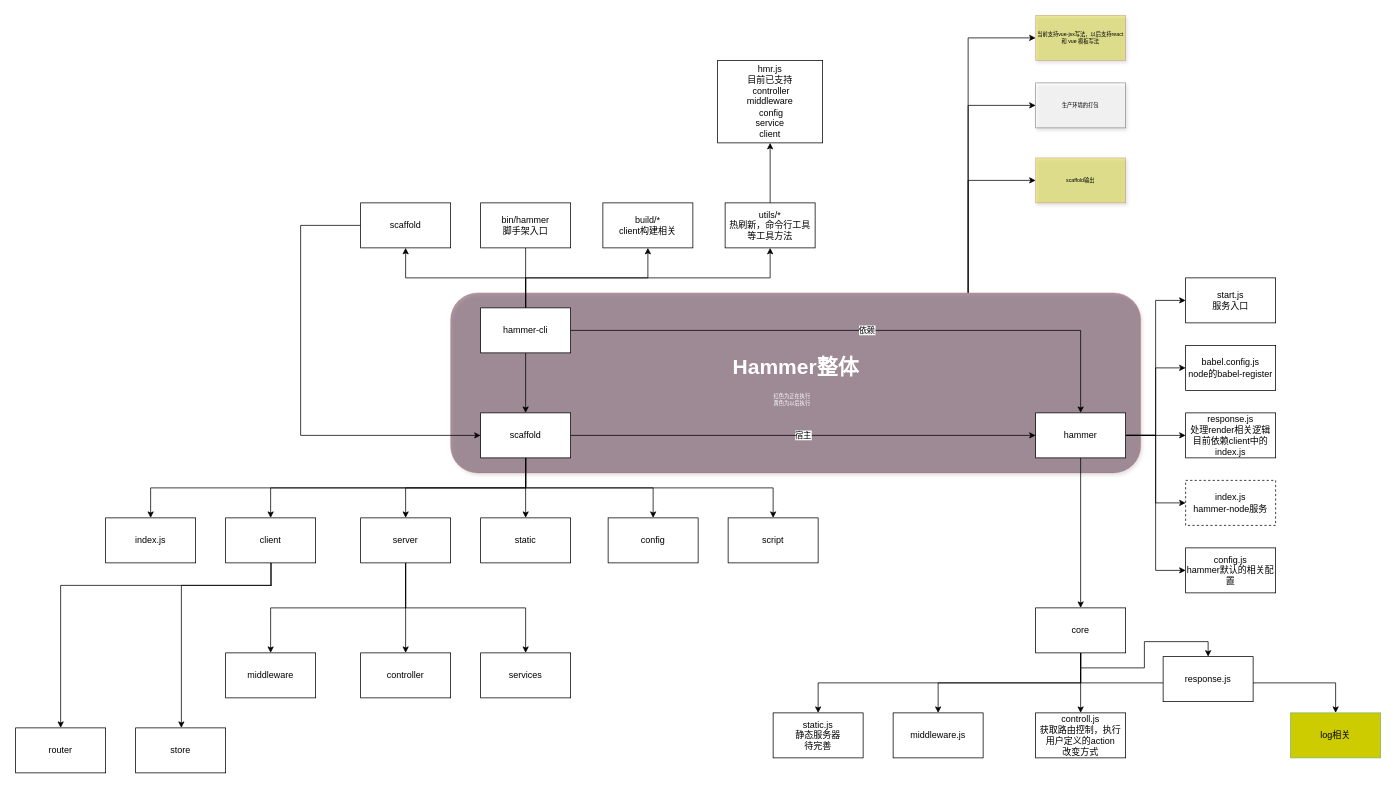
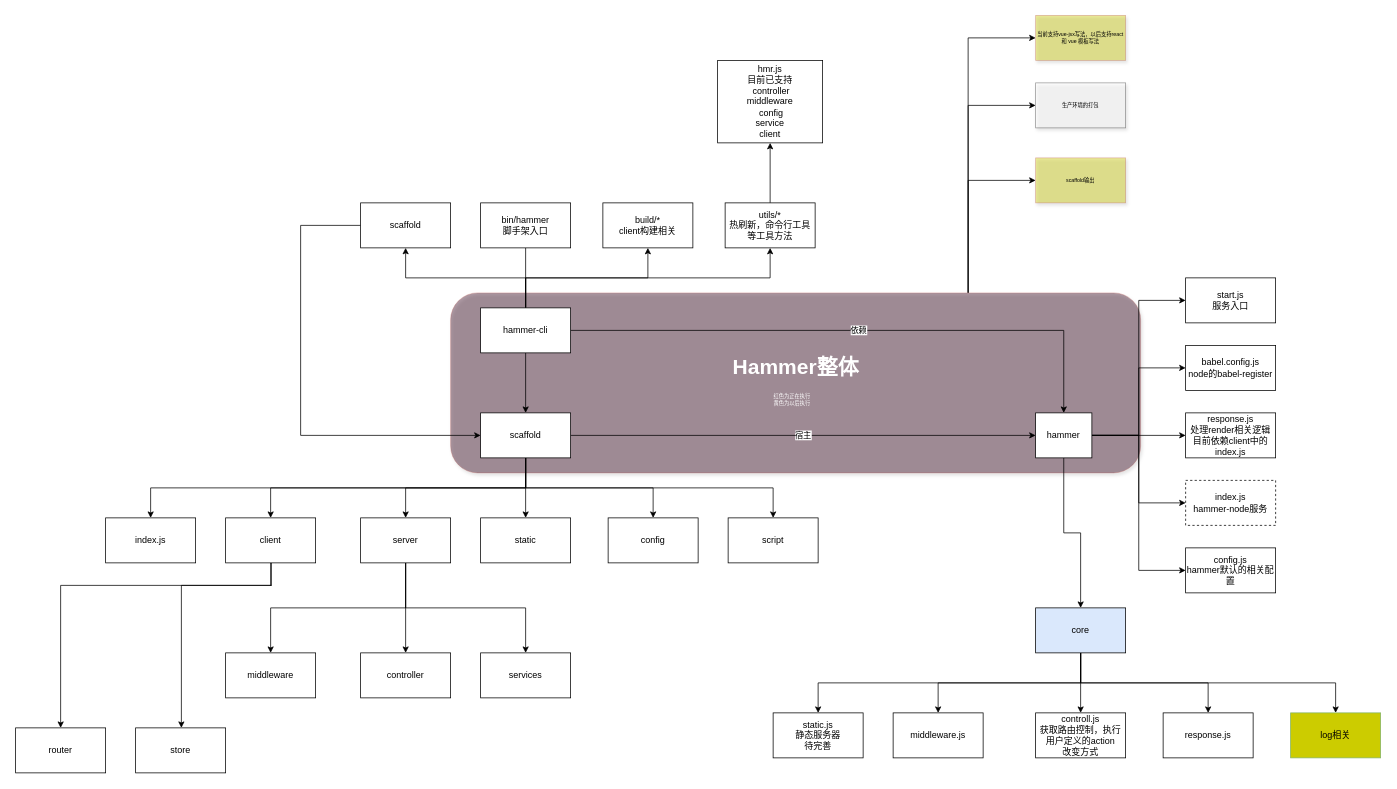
- <mxCell id="38" value="hammer" style="rounded=0;whiteSpace=wrap;html=1;" parent="1" vertex="1"><mxGeometry x="1380" y="550" width="120" height="60" as="geometry" /></mxCell>
+ <mxCell id="38" value="hammer" style="rounded=0;whiteSpace=wrap;html=1;" parent="1" vertex="1"><mxGeometry x="1380" y="550" width="75" height="60" as="geometry" /></mxCell>
- <mxCell id="45" value="core" style="rounded=0;whiteSpace=wrap;html=1;" parent="1" vertex="1"><mxGeometry x="1380" y="810" width="120" height="60" as="geometry" /></mxCell>
+ <mxCell id="45" value="core" style="rounded=0;whiteSpace=wrap;html=1;fillColor=#dae8fc;" parent="1" vertex="1"><mxGeometry x="1380" y="810" width="120" height="60" as="geometry" /></mxCell>
- <mxCell id="58" value="response.js" style="rounded=0;whiteSpace=wrap;html=1;" parent="1" vertex="1"><mxGeometry x="1550" y="875" width="120" height="60" as="geometry" /></mxCell>
+ <mxCell id="58" value="response.js" style="rounded=0;whiteSpace=wrap;html=1;" parent="1" vertex="1"><mxGeometry x="1550" y="950" width="120" height="60" as="geometry" /></mxCell>
